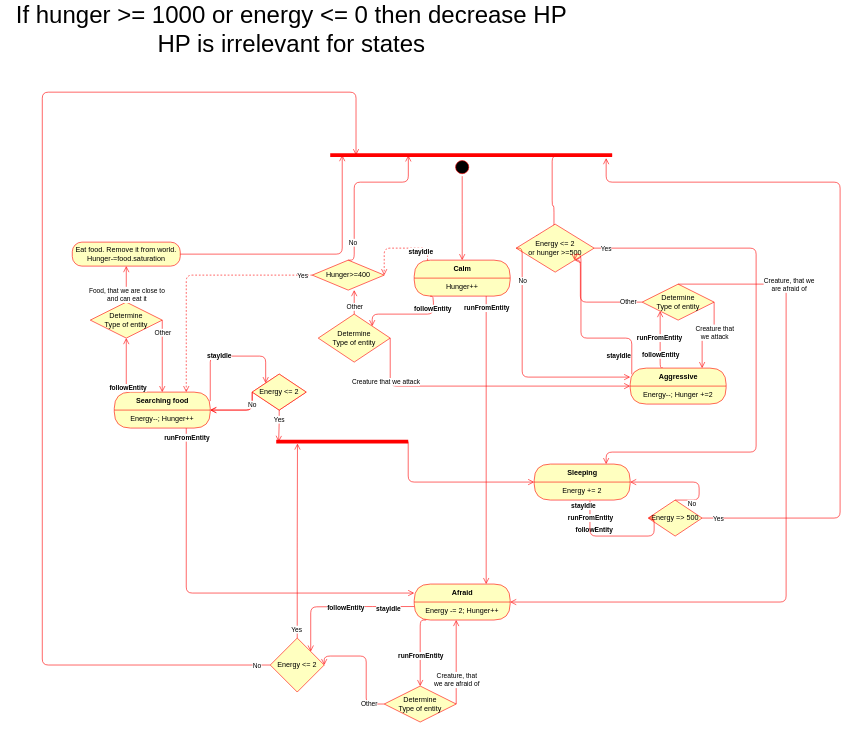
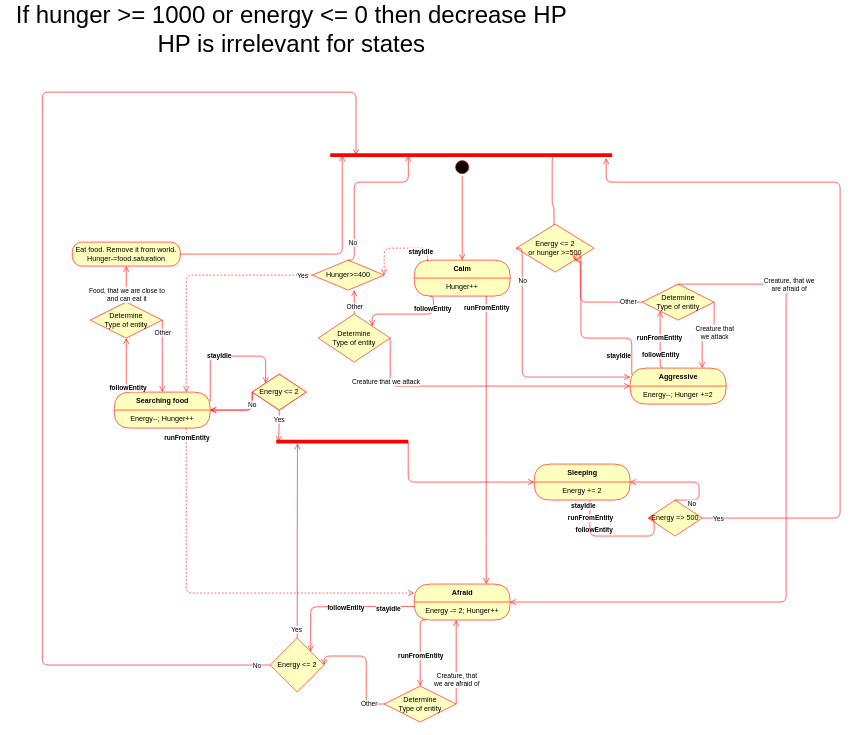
- <mxCell id="71" value="" style="edgeStyle=orthogonalEdgeStyle;html=1;verticalAlign=bottom;endArrow=open;endSize=8;strokeColor=#ff0000;exitX=1;exitY=0.5;exitDx=0;exitDy=0;entryX=0.75;entryY=0;entryDx=0;entryDy=0;" parent="1" source="73" target="80" edge="1"><mxGeometry relative="1" as="geometry"><mxPoint x="1044" y="456.5" as="targetPoint" /><mxPoint x="1044.94" y="403.5" as="sourcePoint" /><Array as="points"><mxPoint x="1260" y="410" /><mxPoint x="1260" y="750" /><mxPoint x="1010" y="750" /></Array></mxGeometry></mxCell>
- <mxCell id="72" value="Yes" style="edgeLabel;html=1;align=center;verticalAlign=middle;resizable=0;points=[];" parent="71" vertex="1" connectable="0"><mxGeometry x="-0.901" y="2" relative="1" as="geometry"><mxPoint x="-25" y="2" as="offset" /></mxGeometry></mxCell>
- <mxCell id="28" value="" style="edgeStyle=orthogonalEdgeStyle;html=1;verticalAlign=bottom;endArrow=open;endSize=8;strokeColor=#ff0000;exitX=0.75;exitY=1;exitDx=0;exitDy=0;entryX=0;entryY=0.25;entryDx=0;entryDy=0;" parent="1" source="12" target="25" edge="1"><mxGeometry relative="1" as="geometry"><mxPoint x="340" y="1290" as="targetPoint" /><Array as="points"><mxPoint x="310" y="985" /></Array><mxPoint x="340" y="810" as="sourcePoint" /></mxGeometry></mxCell>
+ <mxCell id="28" value="" style="edgeStyle=orthogonalEdgeStyle;html=1;verticalAlign=bottom;endArrow=open;endSize=8;strokeColor=#ff0000;exitX=0.75;exitY=1;exitDx=0;exitDy=0;entryX=0;entryY=0.25;entryDx=0;entryDy=0;dashed=1;" parent="1" source="12" target="25" edge="1"><mxGeometry relative="1" as="geometry"><mxPoint x="340" y="1290" as="targetPoint" /><Array as="points"><mxPoint x="310" y="985" /></Array><mxPoint x="340" y="810" as="sourcePoint" /></mxGeometry></mxCell>
